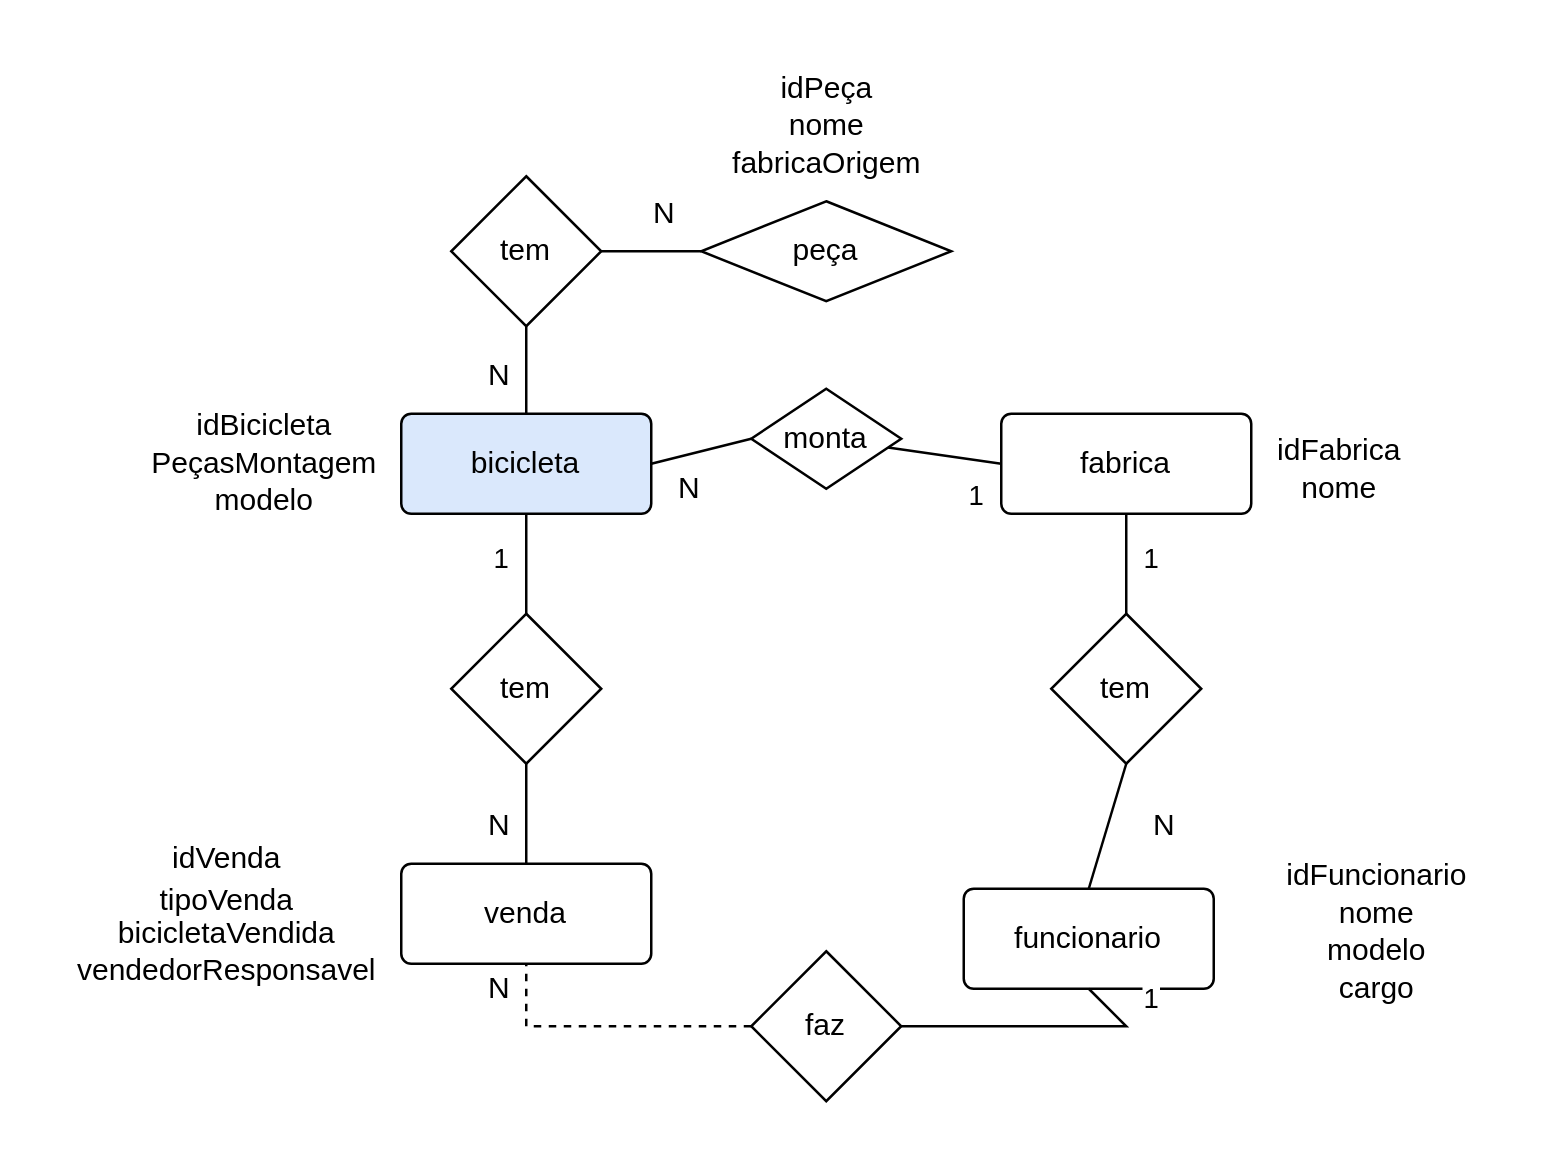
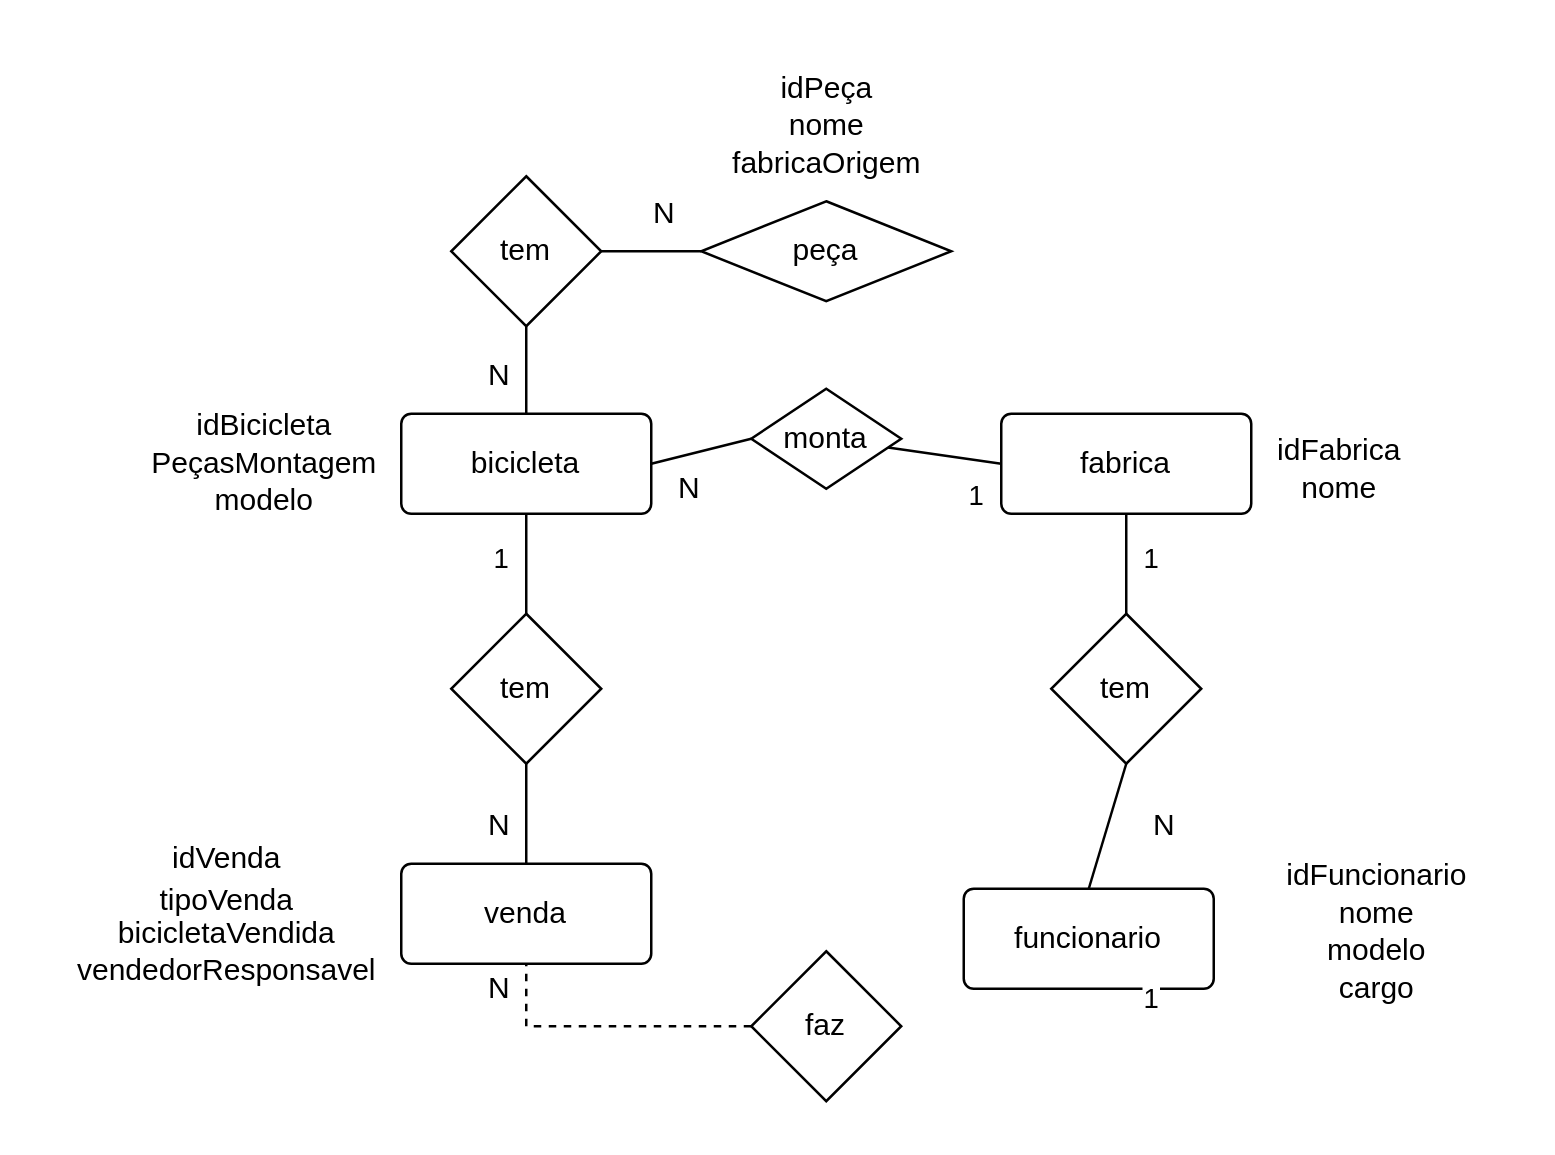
- <mxCell id="12" value="&lt;font style=&quot;vertical-align: inherit;&quot;&gt;&lt;font style=&quot;vertical-align: inherit;&quot;&gt;bicicleta&lt;/font&gt;&lt;/font&gt;" style="rounded=1;arcSize=10;whiteSpace=wrap;html=1;align=center;fillColor=#dae8fc;" parent="1" vertex="1"><mxGeometry x="160" y="165" width="100" height="40" as="geometry" /></mxCell>
+ <mxCell id="12" value="&lt;font style=&quot;vertical-align: inherit;&quot;&gt;&lt;font style=&quot;vertical-align: inherit;&quot;&gt;bicicleta&lt;/font&gt;&lt;/font&gt;" style="rounded=1;arcSize=10;whiteSpace=wrap;html=1;align=center;" parent="1" vertex="1"><mxGeometry x="160" y="165" width="100" height="40" as="geometry" /></mxCell>
- <mxCell id="16" value="" style="endArrow=none;html=1;rounded=0;entryX=1;entryY=0.5;entryDx=0;entryDy=0;exitX=0.5;exitY=1;exitDx=0;exitDy=0;" edge="1" parent="1" target="14" source="5"><mxGeometry width="50" height="50" relative="1" as="geometry"><mxPoint x="315" y="496" as="sourcePoint" /><mxPoint x="165" y="285" as="targetPoint" /><Array as="points"><mxPoint x="450" y="410" /></Array></mxGeometry></mxCell>
